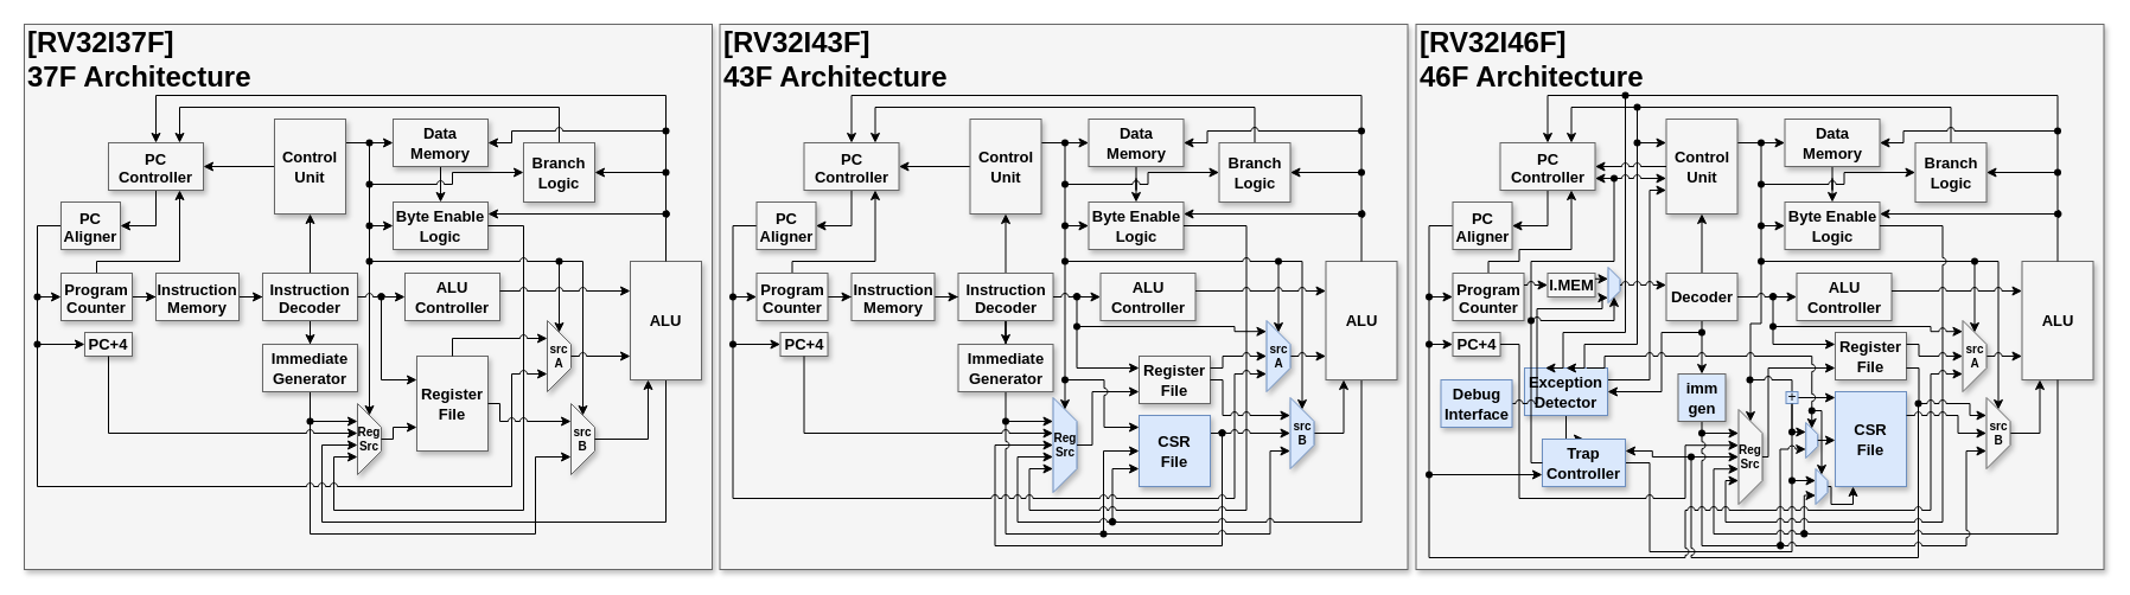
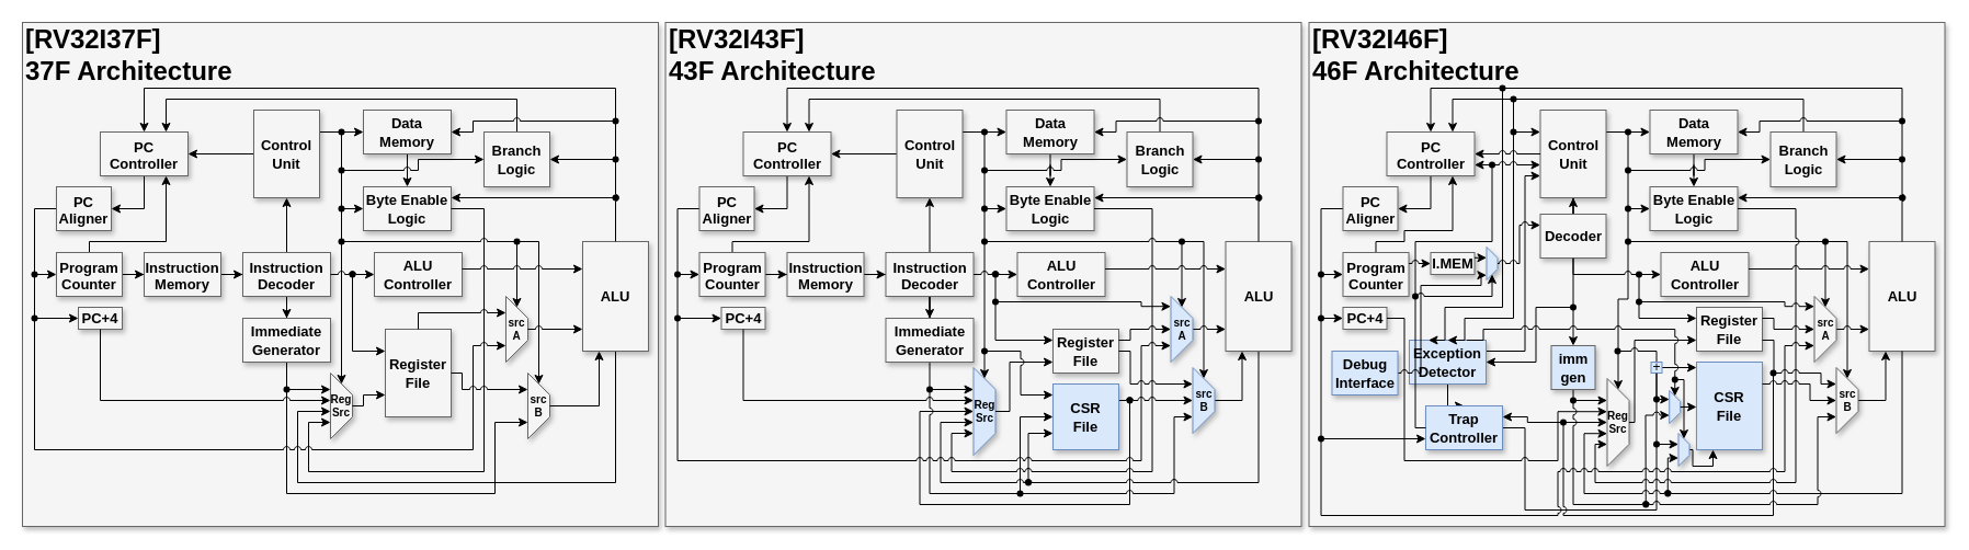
- <mxCell id="170" value="&lt;div style=&quot;line-height: 80%;&quot;&gt;&lt;b style=&quot;font-size: 13px; background-color: transparent; color: light-dark(rgb(0, 0, 0), rgb(255, 255, 255));&quot;&gt;Decoder&lt;/b&gt;&lt;/div&gt;" style="whiteSpace=wrap;html=1;shadow=1;fontSize=18;fillColor=#f5f5f5;strokeColor=#666666;align=center;" vertex="1" parent="157"><mxGeometry x="211" y="210" width="60" height="40" as="geometry" /></mxCell>
+ <mxCell id="170" value="&lt;div style=&quot;line-height: 80%;&quot;&gt;&lt;b style=&quot;font-size: 13px; background-color: transparent; color: light-dark(rgb(0, 0, 0), rgb(255, 255, 255));&quot;&gt;Decoder&lt;/b&gt;&lt;/div&gt;" style="whiteSpace=wrap;html=1;shadow=1;fontSize=18;fillColor=#f5f5f5;strokeColor=#666666;align=center;" vertex="1" parent="157"><mxGeometry x="211" y="175" width="60" height="40" as="geometry" /></mxCell>
